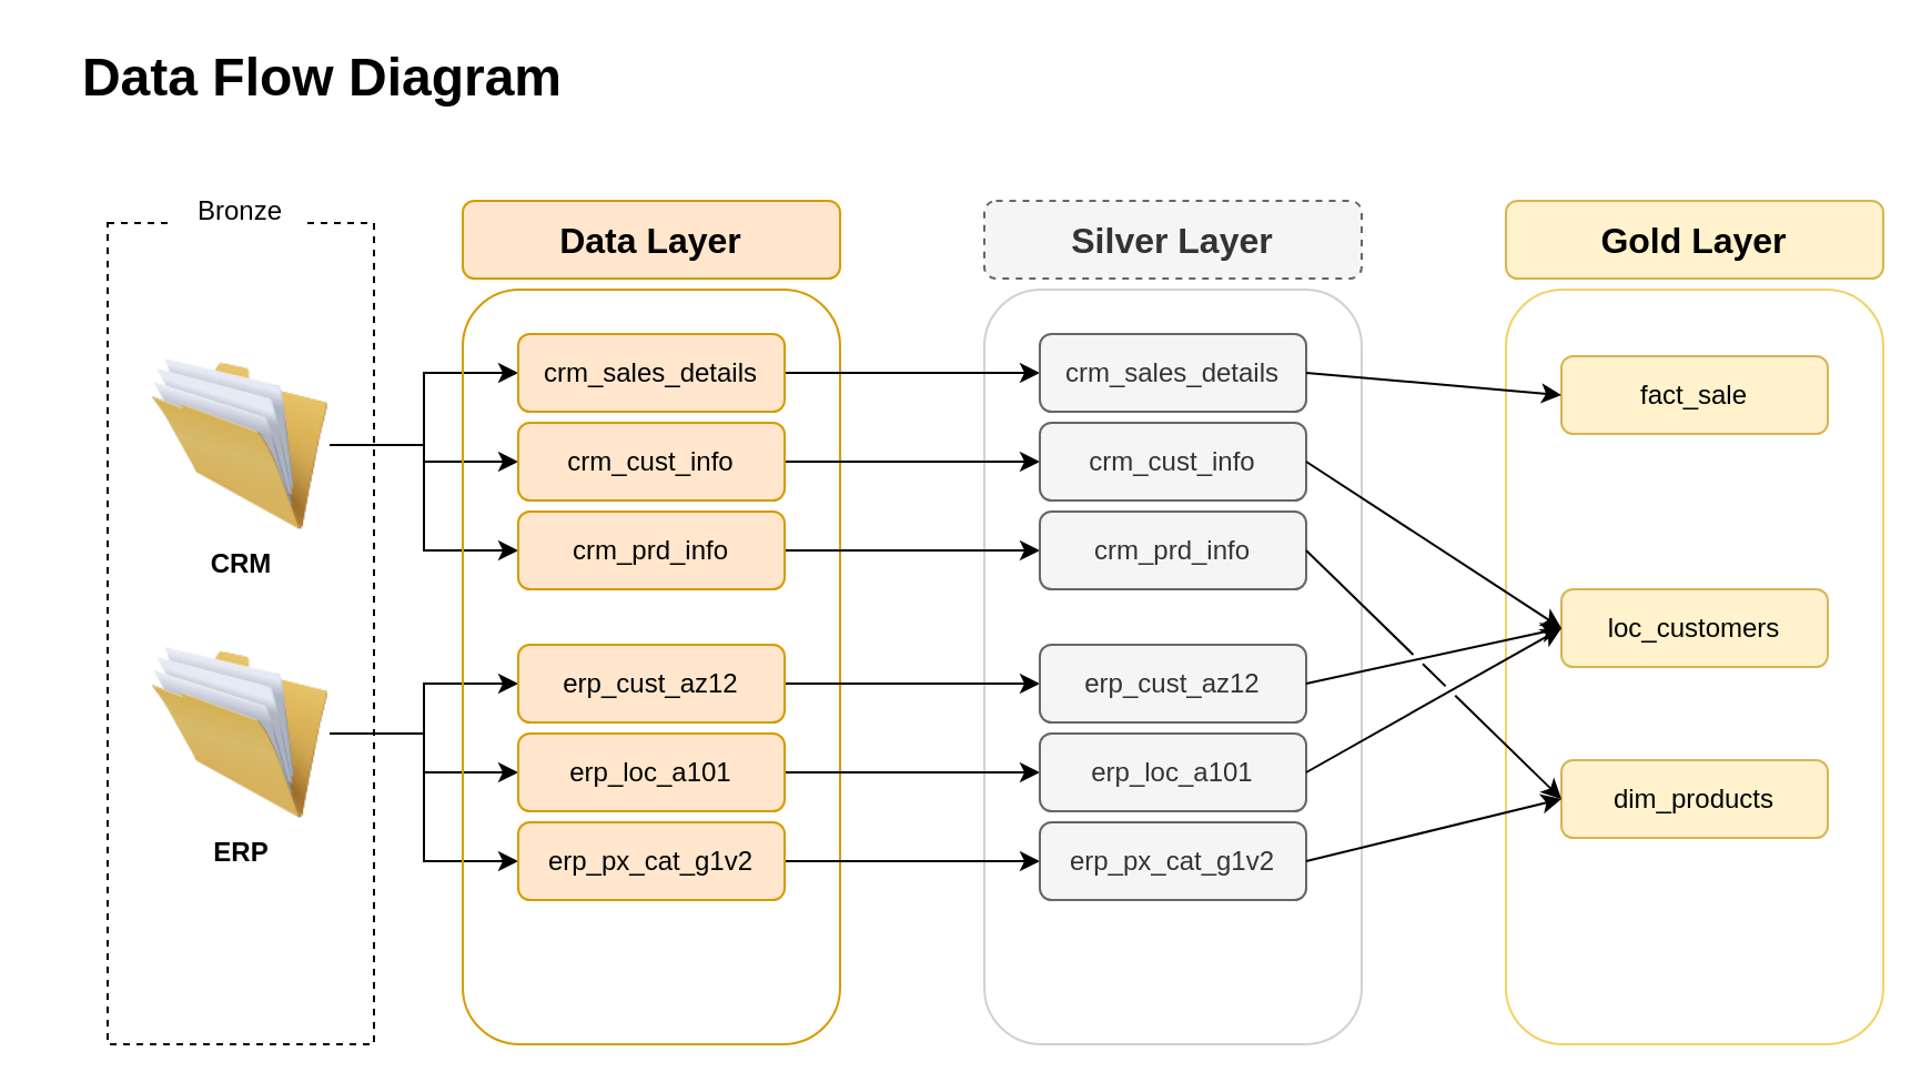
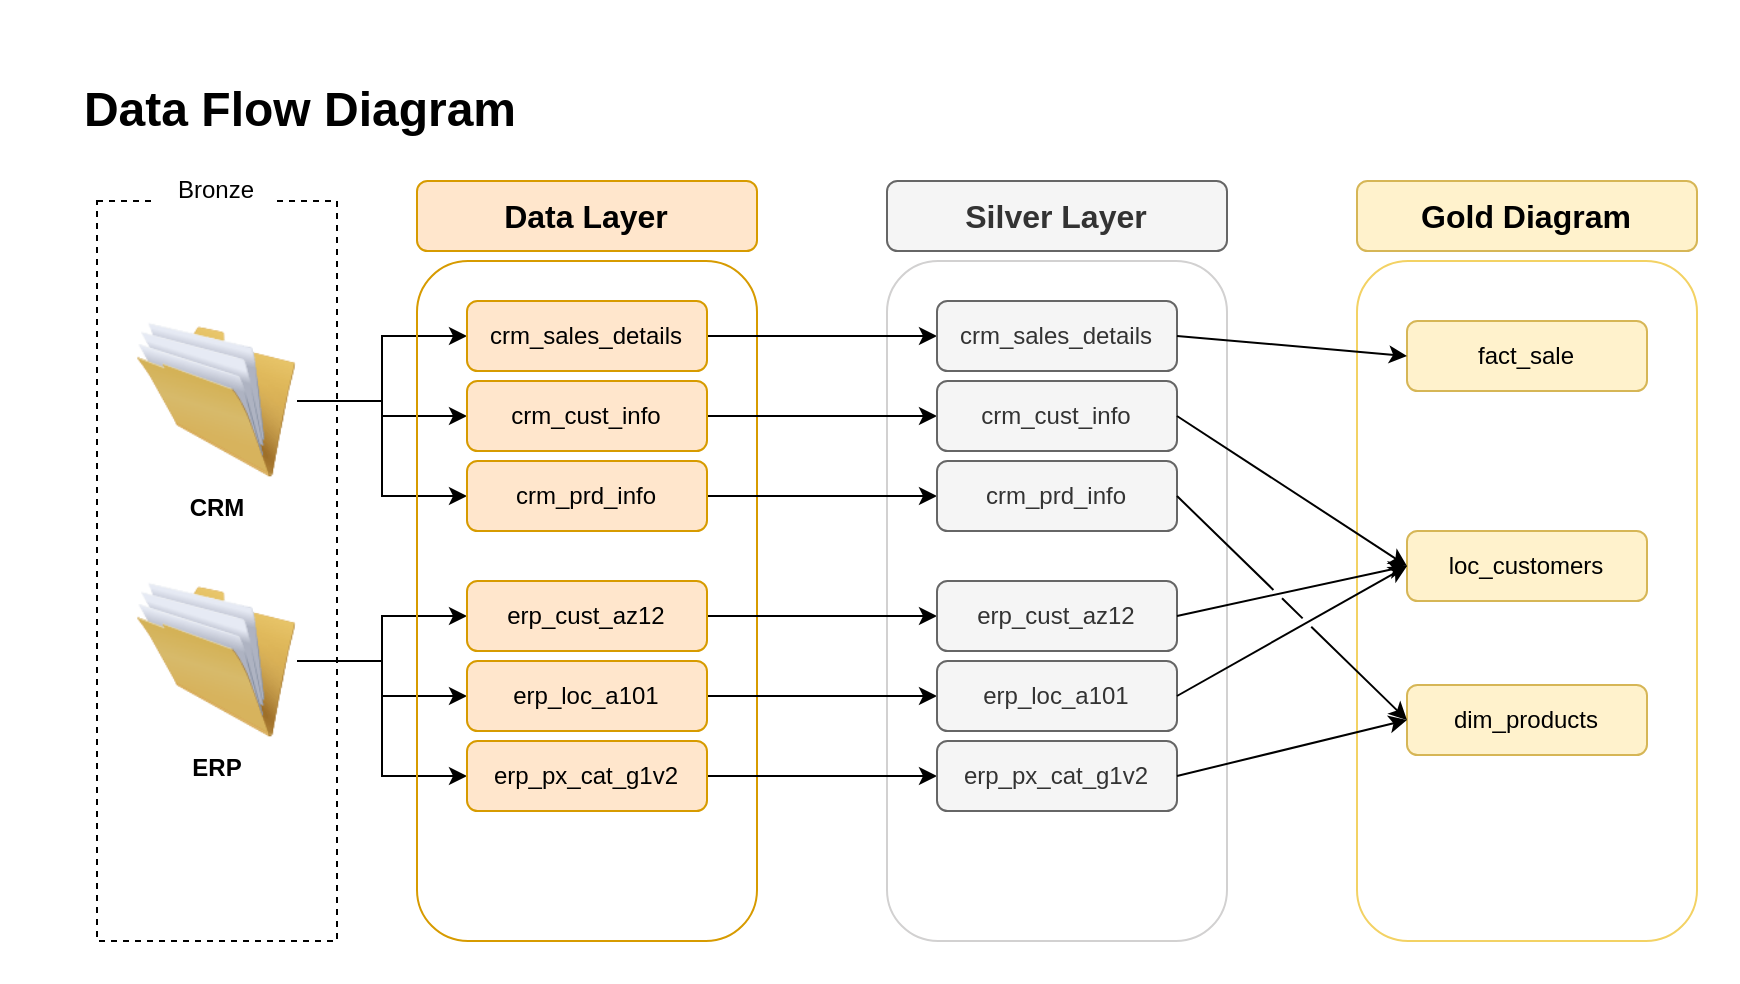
- <mxCell id="2" value="&lt;font style=&quot;font-size: 24px;&quot;&gt;&lt;b&gt;Data Flow Diagram&lt;/b&gt;&lt;/font&gt;" style="text;html=1;align=center;verticalAlign=middle;whiteSpace=wrap;rounded=0;" vertex="1" parent="1"><mxGeometry x="20" y="20" width="250" height="30" as="geometry" /></mxCell>
+ <mxCell id="2" value="&lt;font style=&quot;font-size: 24px;&quot;&gt;&lt;b&gt;Data Flow Diagram&lt;/b&gt;&lt;/font&gt;" style="text;html=1;align=center;verticalAlign=middle;whiteSpace=wrap;rounded=0;" vertex="1" parent="1"><mxGeometry x="25" y="40" width="250" height="30" as="geometry" /></mxCell>
- <mxCell id="17" value="&lt;b&gt;&lt;font style=&quot;font-size: 16px;&quot;&gt;Silver Layer&lt;/font&gt;&lt;/b&gt;" style="rounded=1;whiteSpace=wrap;html=1;fillColor=#f5f5f5;strokeColor=#666666;fontColor=#333333;dashed=1;" vertex="1" parent="1"><mxGeometry x="443" y="90" width="170" height="35" as="geometry" /></mxCell>
+ <mxCell id="17" value="&lt;b&gt;&lt;font style=&quot;font-size: 16px;&quot;&gt;Silver Layer&lt;/font&gt;&lt;/b&gt;" style="rounded=1;whiteSpace=wrap;html=1;fillColor=#f5f5f5;strokeColor=#666666;fontColor=#333333;" vertex="1" parent="1"><mxGeometry x="443" y="90" width="170" height="35" as="geometry" /></mxCell>
- <mxCell id="18" value="&lt;b&gt;&lt;font style=&quot;font-size: 16px;&quot;&gt;Gold Layer&lt;/font&gt;&lt;/b&gt;" style="rounded=1;whiteSpace=wrap;html=1;fillColor=#fff2cc;strokeColor=#d6b656;" vertex="1" parent="1"><mxGeometry x="678" y="90" width="170" height="35" as="geometry" /></mxCell>
+ <mxCell id="18" value="&lt;b&gt;&lt;font style=&quot;font-size: 16px;&quot;&gt;Gold Diagram&lt;/font&gt;&lt;/b&gt;" style="rounded=1;whiteSpace=wrap;html=1;fillColor=#fff2cc;strokeColor=#d6b656;" vertex="1" parent="1"><mxGeometry x="678" y="90" width="170" height="35" as="geometry" /></mxCell>
